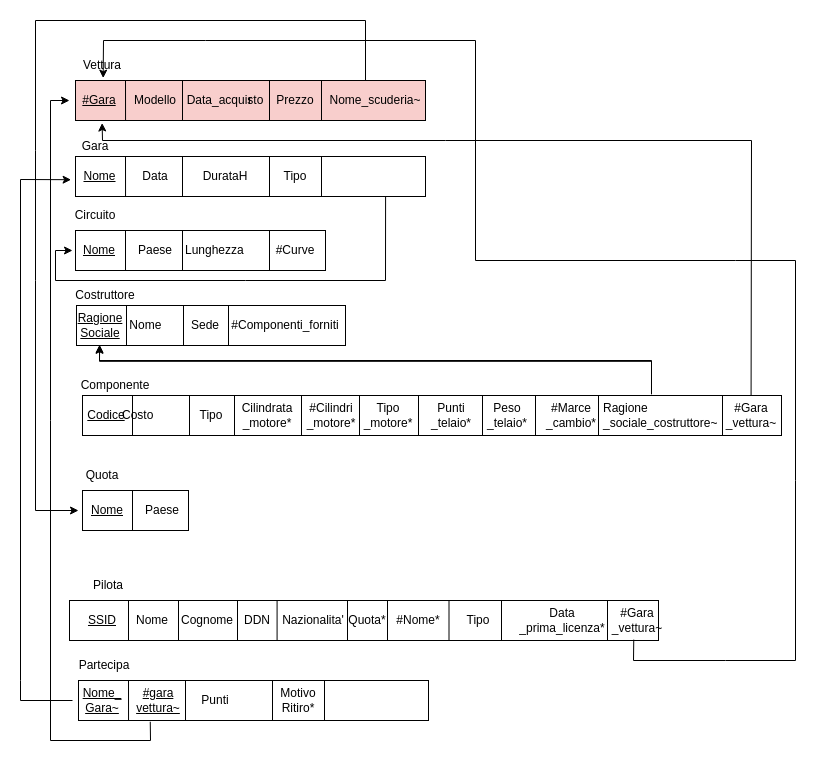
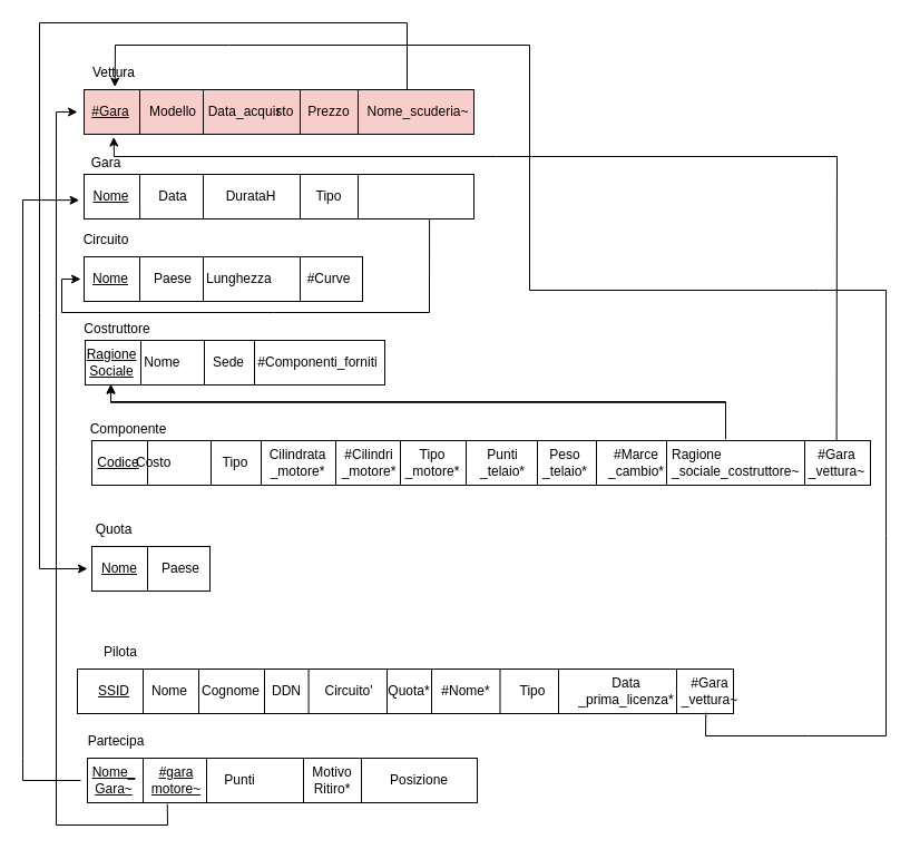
- <mxCell id="77" value="Nazionalita'" style="text;html=1;strokeColor=none;fillColor=none;align=center;verticalAlign=middle;whiteSpace=wrap;rounded=0;" parent="1" vertex="1"><mxGeometry x="283" y="605" width="60" height="30" as="geometry" /></mxCell>
+ <mxCell id="77" value="Circuito'" style="text;html=1;strokeColor=none;fillColor=none;align=center;verticalAlign=middle;whiteSpace=wrap;rounded=0;" parent="1" vertex="1"><mxGeometry x="283" y="605" width="60" height="30" as="geometry" /></mxCell>
- <mxCell id="98" value="&lt;u&gt;#gara vettura~&lt;/u&gt;" style="text;html=1;strokeColor=none;fillColor=none;align=center;verticalAlign=middle;whiteSpace=wrap;rounded=0;" parent="1" vertex="1"><mxGeometry x="128" y="685" width="60" height="30" as="geometry" /></mxCell>
+ <mxCell id="98" value="&lt;u&gt;#gara motore~&lt;/u&gt;" style="text;html=1;strokeColor=none;fillColor=none;align=center;verticalAlign=middle;whiteSpace=wrap;rounded=0;" parent="1" vertex="1"><mxGeometry x="128" y="685" width="60" height="30" as="geometry" /></mxCell>
+ <mxCell id="101" value="Posizione" style="text;html=1;strokeColor=none;fillColor=none;align=center;verticalAlign=middle;whiteSpace=wrap;rounded=0;" parent="1" vertex="1"><mxGeometry x="340.5" y="685" width="70" height="30" as="geometry" /></mxCell>
